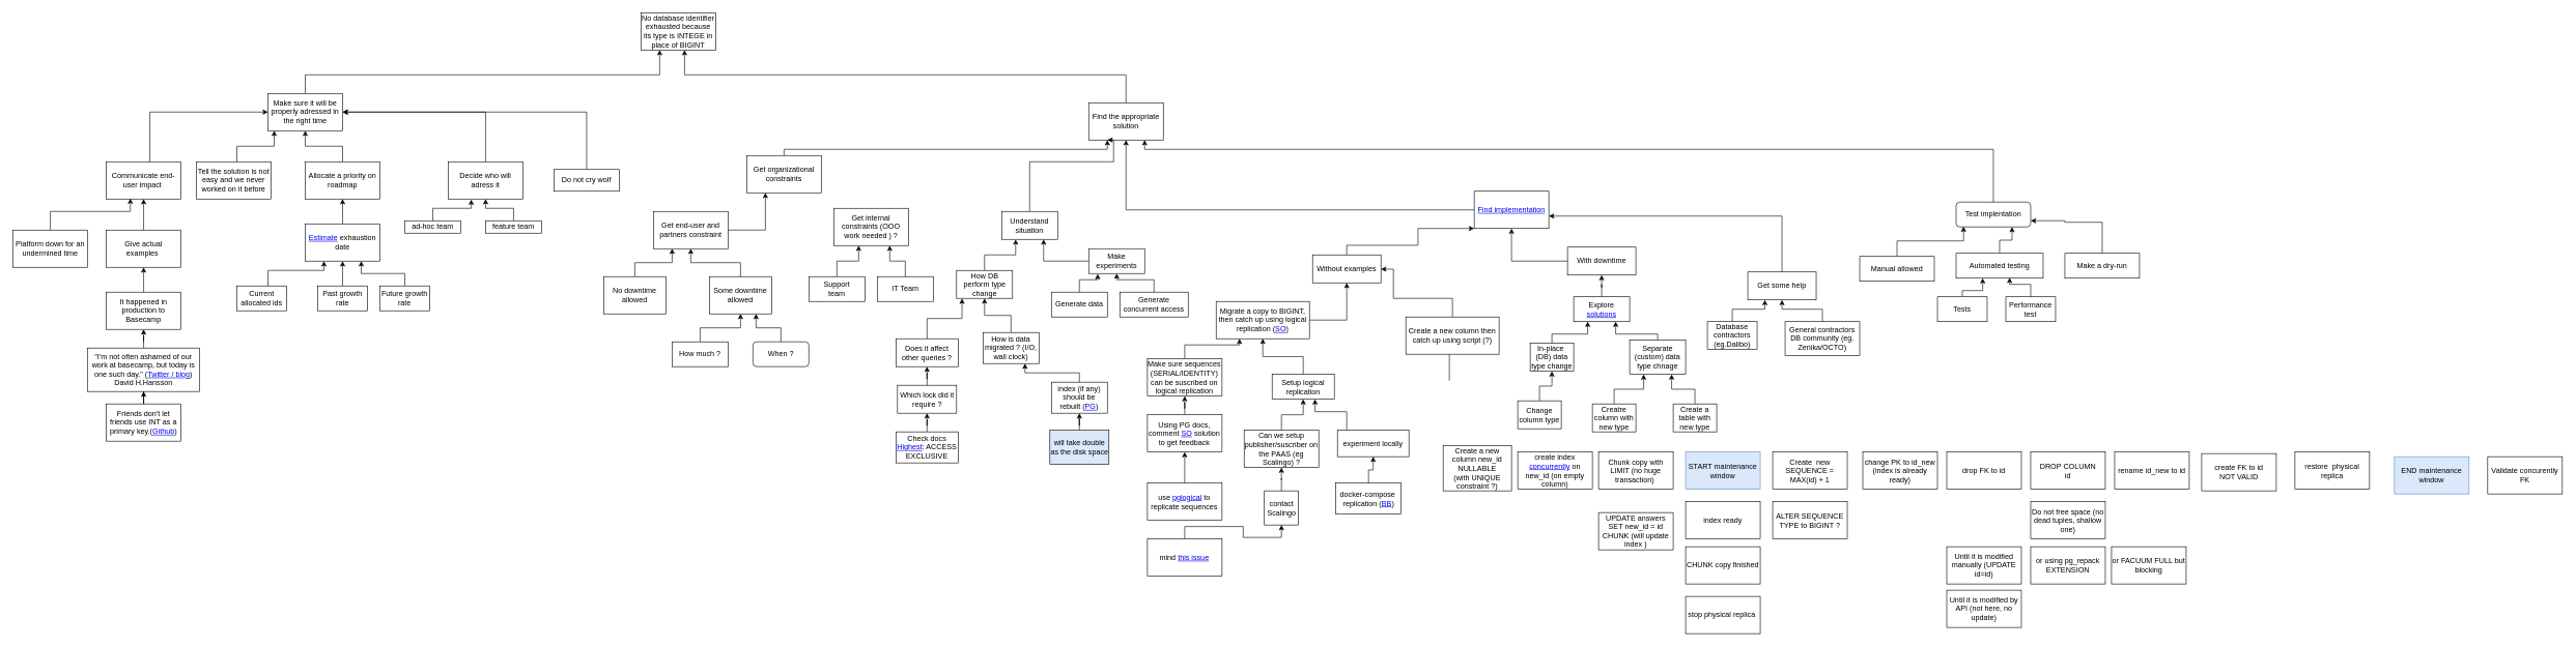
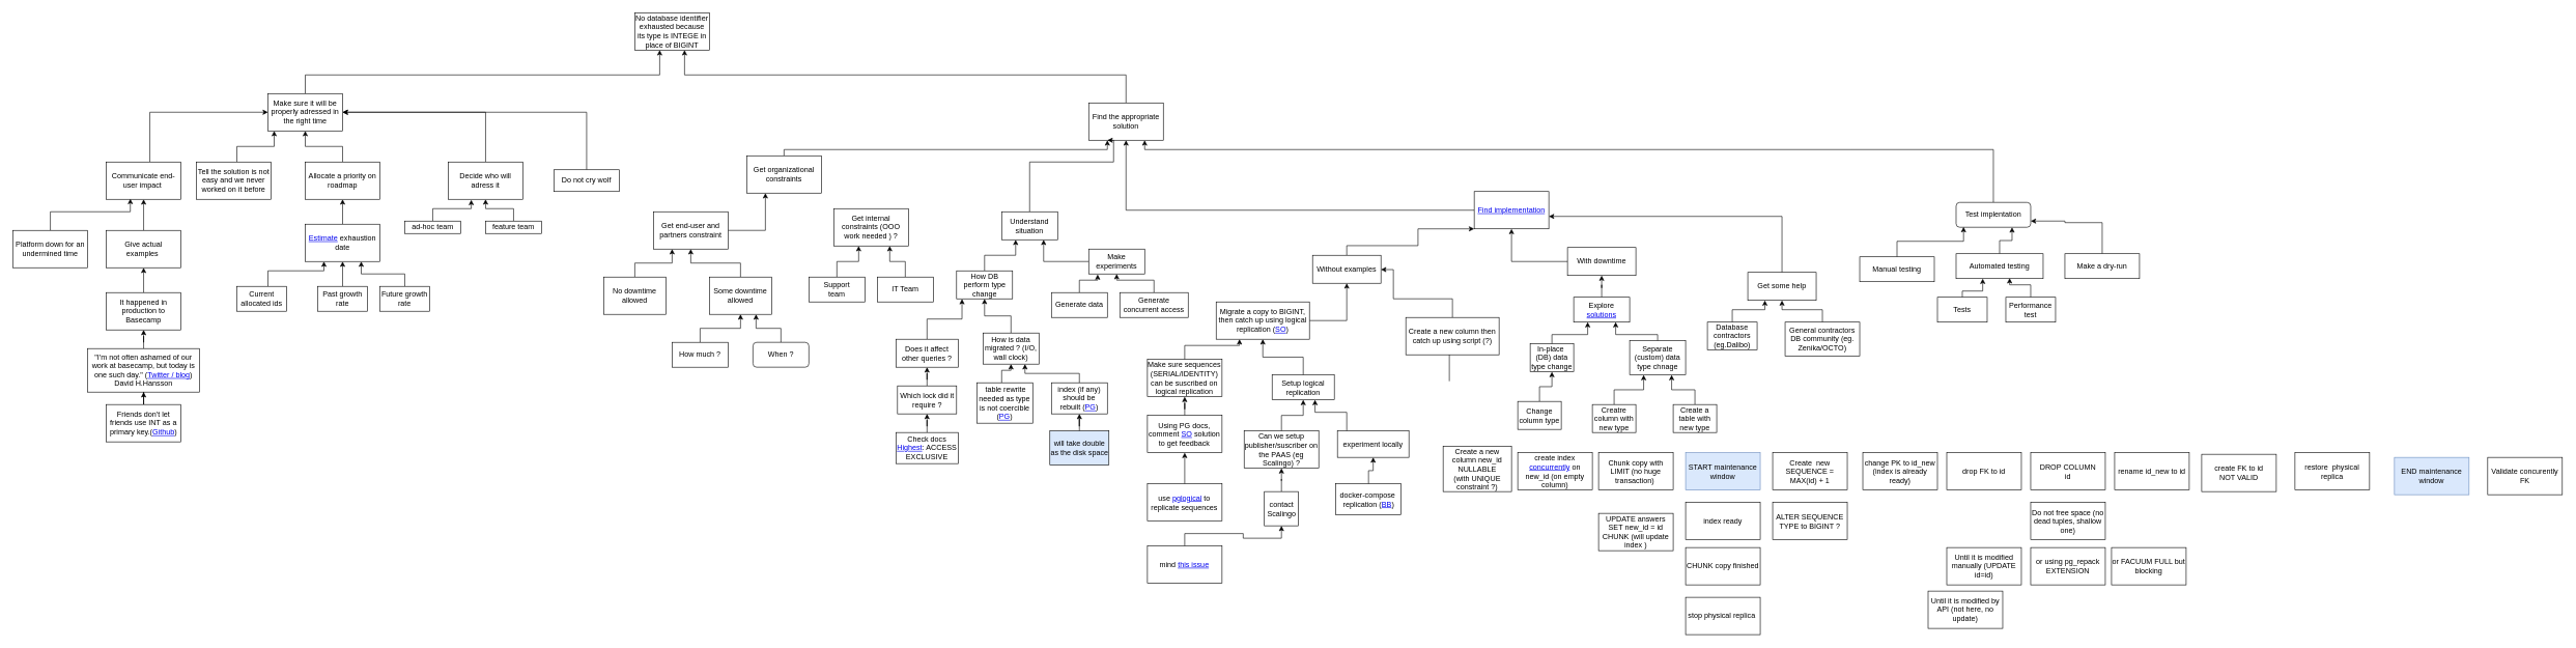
- <mxCell id="2" value="No database identifier exhausted because its type is INTEGE in place of BIGINT" style="rounded=0;whiteSpace=wrap;html=1;" parent="1" vertex="1"><mxGeometry x="1030" y="20" width="120" height="60" as="geometry" /></mxCell>
+ <mxCell id="2" value="No database identifier exhausted because its type is INTEGE in place of BIGINT" style="rounded=0;whiteSpace=wrap;html=1;" parent="1" vertex="1"><mxGeometry x="1020" y="20" width="120" height="60" as="geometry" /></mxCell>
- <mxCell id="59" value="Manual allowed" style="rounded=0;whiteSpace=wrap;html=1;" parent="1" vertex="1"><mxGeometry x="2990" y="412.5" width="120" height="40" as="geometry" /></mxCell>
+ <mxCell id="59" value="Manual testing" style="rounded=0;whiteSpace=wrap;html=1;" parent="1" vertex="1"><mxGeometry x="2990" y="412.5" width="120" height="40" as="geometry" /></mxCell>
+ <mxCell id="120" style="edgeStyle=orthogonalEdgeStyle;rounded=0;orthogonalLoop=1;jettySize=auto;html=1;" parent="1" source="121" target="110" edge="1"><mxGeometry relative="1" as="geometry"><Array as="points"><mxPoint x="1610" y="595" /><mxPoint x="1625" y="595" /></Array></mxGeometry></mxCell>
+ <mxCell id="121" value="&amp;nbsp;table rewrite needed as type is not coercible (&lt;a href=&quot;https://www.postgresql.org/docs/13/sql-altertable.html#notes&quot;&gt;PG&lt;/a&gt;)" style="rounded=0;whiteSpace=wrap;html=1;" parent="1" vertex="1"><mxGeometry x="1570" y="615" width="90" height="65" as="geometry" /></mxCell>
- <mxCell id="135" value="mind &lt;a href=&quot;https://github.com/2ndQuadrant/pglogical/issues/163&quot;&gt;this issue&lt;/a&gt;" style="whiteSpace=wrap;html=1;" parent="1" vertex="1"><mxGeometry x="1844.41" y="867.51" width="120" height="60" as="geometry" /></mxCell>
+ <mxCell id="135" value="mind &lt;a href=&quot;https://github.com/2ndQuadrant/pglogical/issues/163&quot;&gt;this issue&lt;/a&gt;" style="whiteSpace=wrap;html=1;" parent="1" vertex="1"><mxGeometry x="1844.41" y="877.51" width="120" height="60" as="geometry" /></mxCell>
- <mxCell id="159" value="Until it is modified by API (not here, no update)" style="whiteSpace=wrap;html=1;" parent="1" vertex="1"><mxGeometry x="3130" y="950" width="120" height="60" as="geometry" /></mxCell>
+ <mxCell id="159" value="Until it is modified by API (not here, no update)" style="whiteSpace=wrap;html=1;" parent="1" vertex="1"><mxGeometry x="3100" y="950" width="120" height="60" as="geometry" /></mxCell>
